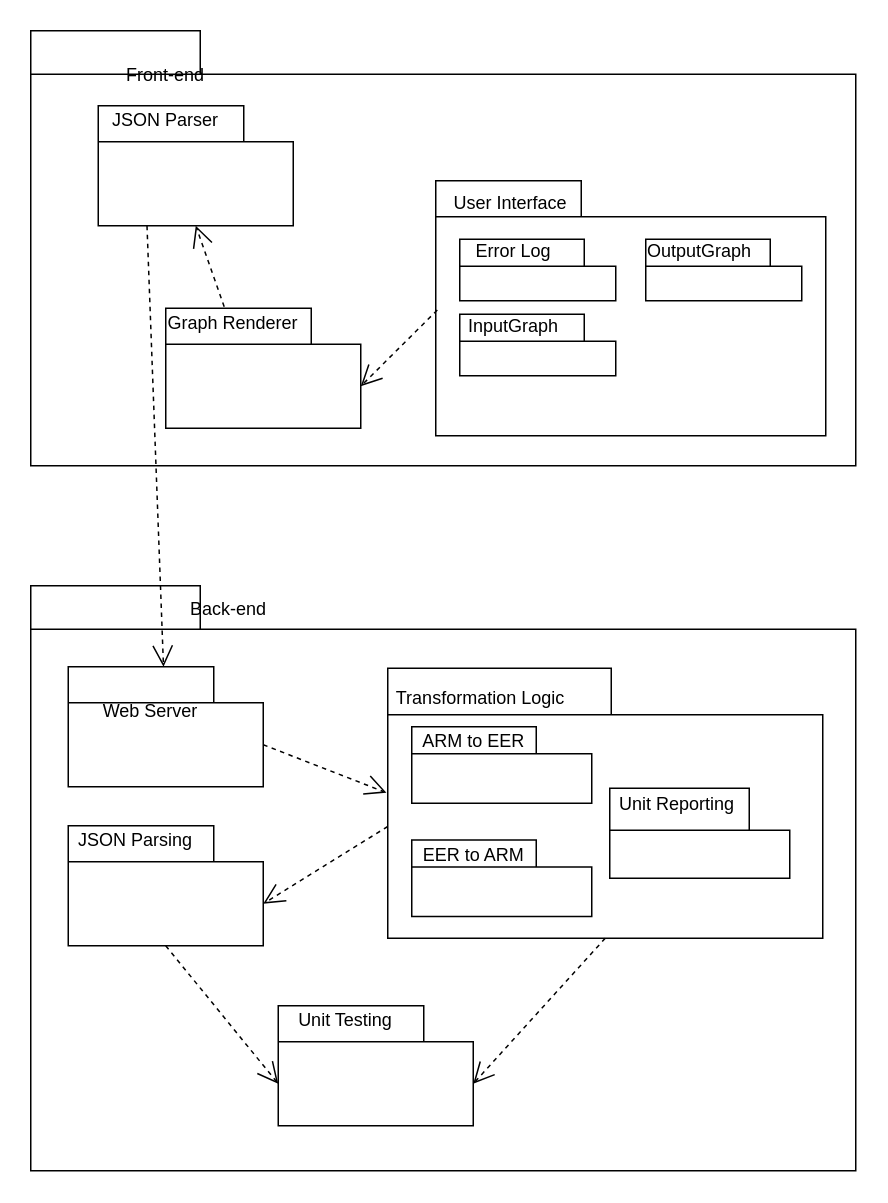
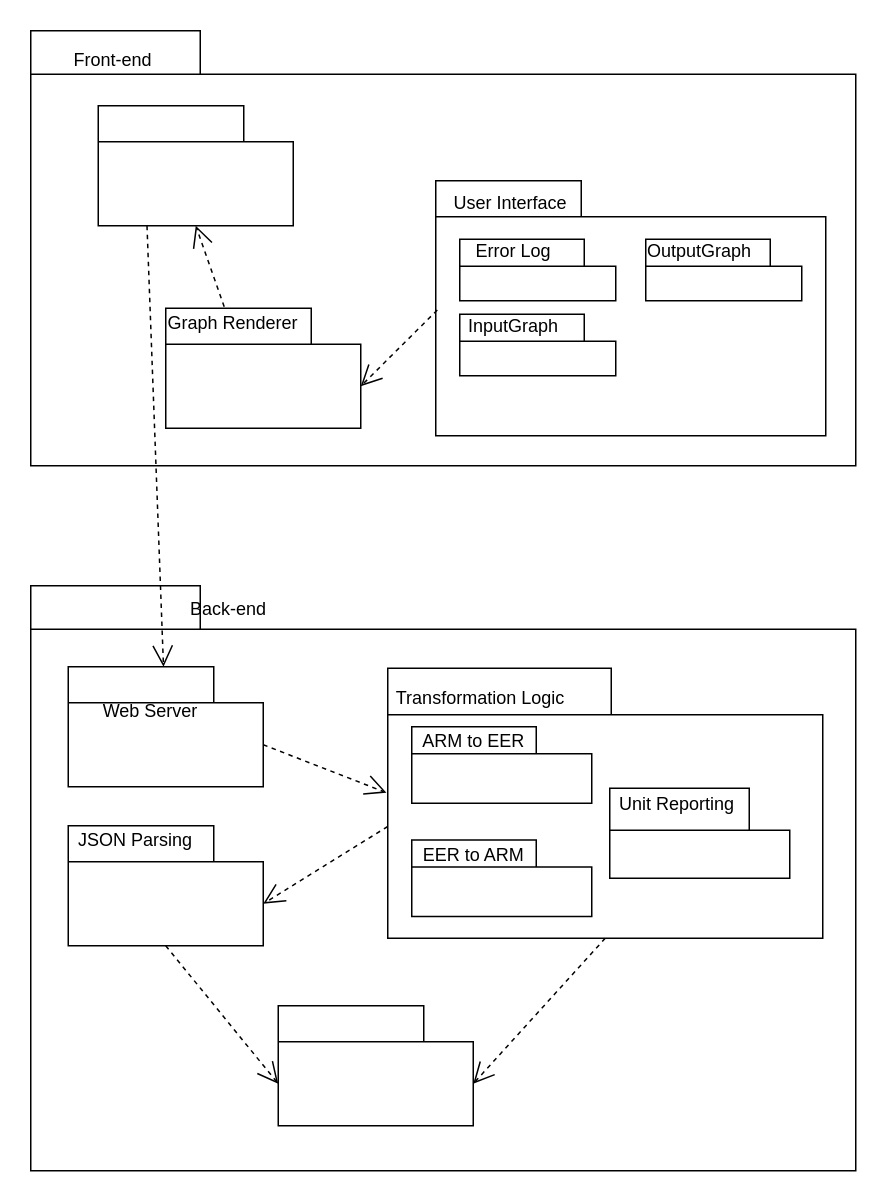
- <mxCell id="3" value="Front-end" style="text;html=1;strokeColor=none;fillColor=none;align=center;verticalAlign=middle;whiteSpace=wrap;rounded=0;" vertex="1" parent="1"><mxGeometry x="65" y="40" width="90" height="20" as="geometry" /></mxCell>
+ <mxCell id="3" value="Front-end" style="text;html=1;strokeColor=none;fillColor=none;align=center;verticalAlign=middle;whiteSpace=wrap;rounded=0;" vertex="1" parent="1"><mxGeometry x="30" y="30" width="90" height="20" as="geometry" /></mxCell>
- <mxCell id="9" value="JSON Parser" style="text;html=1;strokeColor=none;fillColor=none;align=center;verticalAlign=middle;whiteSpace=wrap;rounded=0;" vertex="1" parent="7"><mxGeometry width="90" height="20" as="geometry" /></mxCell>
- <mxCell id="47" value="Unit Testing" style="text;html=1;strokeColor=none;fillColor=none;align=center;verticalAlign=middle;whiteSpace=wrap;rounded=0;" vertex="1" parent="45"><mxGeometry width="90" height="20" as="geometry" /></mxCell>
